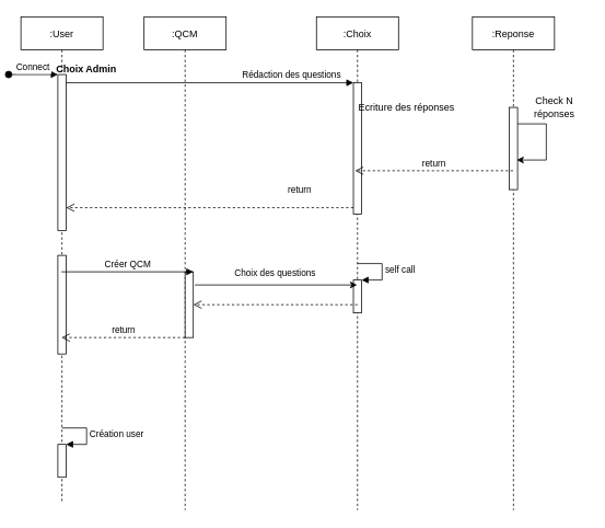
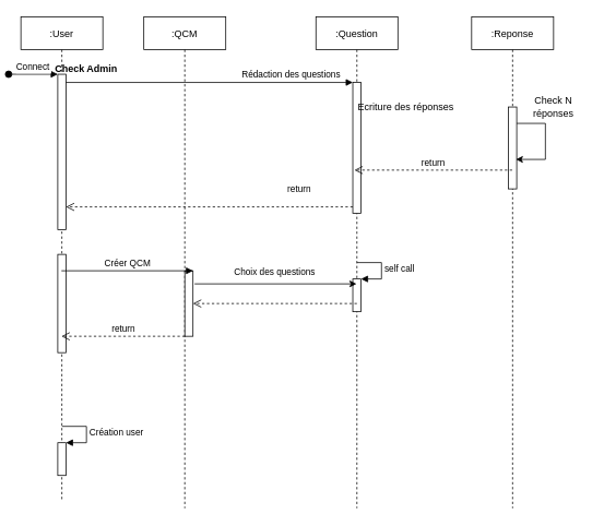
- <mxCell id="8" value=":Choix" style="shape=umlLifeline;perimeter=lifelinePerimeter;container=1;collapsible=0;recursiveResize=0;rounded=0;shadow=0;strokeWidth=1;" parent="1" vertex="1"><mxGeometry x="380" y="20" width="100" height="600" as="geometry" /></mxCell>
+ <mxCell id="8" value=":Question" style="shape=umlLifeline;perimeter=lifelinePerimeter;container=1;collapsible=0;recursiveResize=0;rounded=0;shadow=0;strokeWidth=1;" parent="1" vertex="1"><mxGeometry x="380" y="20" width="100" height="600" as="geometry" /></mxCell>
- <mxCell id="26" value="Choix Admin" style="text;align=center;fontStyle=1;verticalAlign=middle;spacingLeft=3;spacingRight=3;strokeColor=none;rotatable=0;points=[[0,0.5],[1,0.5]];portConstraint=eastwest;" vertex="1" parent="1"><mxGeometry x="60" y="70" width="80" height="26" as="geometry" /></mxCell>
+ <mxCell id="26" value="Check Admin" style="text;align=center;fontStyle=1;verticalAlign=middle;spacingLeft=3;spacingRight=3;strokeColor=none;rotatable=0;points=[[0,0.5],[1,0.5]];portConstraint=eastwest;" vertex="1" parent="1"><mxGeometry x="60" y="70" width="80" height="26" as="geometry" /></mxCell>
